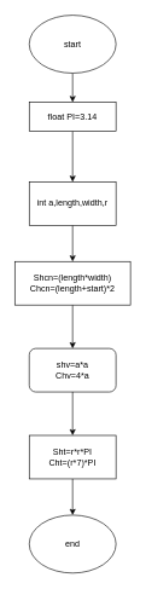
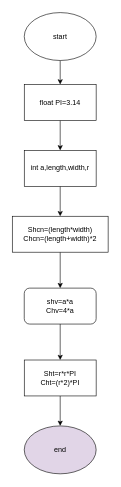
- <mxCell id="5" value="float PI=3.14" style="rounded=0;whiteSpace=wrap;html=1;" vertex="1" parent="1"><mxGeometry x="40" y="140" width="120" height="40" as="geometry" /></mxCell>
+ <mxCell id="5" value="float PI=3.14" style="rounded=0;whiteSpace=wrap;html=1;" vertex="1" parent="1"><mxGeometry x="40" y="140" width="120" height="60" as="geometry" /></mxCell>
- <mxCell id="9" value="Shcn=(length*width)&lt;br&gt;Chcn=(length+start)*2" style="rounded=0;whiteSpace=wrap;html=1;" vertex="1" parent="1"><mxGeometry x="20" y="360" width="160" height="60" as="geometry" /></mxCell>
+ <mxCell id="9" value="Shcn=(length*width)&lt;br&gt;Chcn=(length+width)*2" style="rounded=0;whiteSpace=wrap;html=1;" vertex="1" parent="1"><mxGeometry x="20" y="360" width="160" height="60" as="geometry" /></mxCell>
- <mxCell id="13" value="Sht=r*r*PI&lt;br&gt;Cht=(r*7)*PI" style="rounded=0;whiteSpace=wrap;html=1;" vertex="1" parent="1"><mxGeometry x="40" y="600" width="120" height="60" as="geometry" /></mxCell>
+ <mxCell id="13" value="Sht=r*r*PI&lt;br&gt;Cht=(r*2)*PI" style="rounded=0;whiteSpace=wrap;html=1;" vertex="1" parent="1"><mxGeometry x="40" y="600" width="120" height="60" as="geometry" /></mxCell>
- <mxCell id="14" value="end" style="ellipse;whiteSpace=wrap;html=1;" vertex="1" parent="1"><mxGeometry x="40" y="710" width="120" height="80" as="geometry" /></mxCell>
+ <mxCell id="14" value="end" style="ellipse;whiteSpace=wrap;html=1;fillColor=#e1d5e7;" vertex="1" parent="1"><mxGeometry x="40" y="710" width="120" height="80" as="geometry" /></mxCell>
